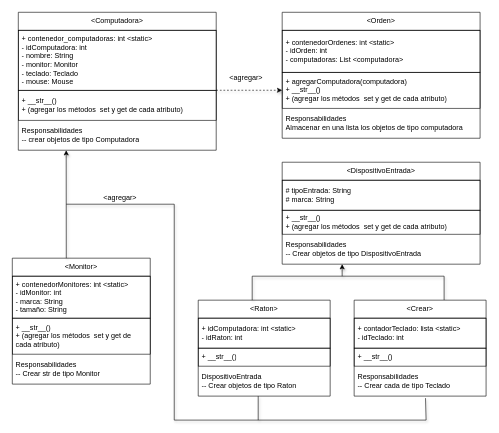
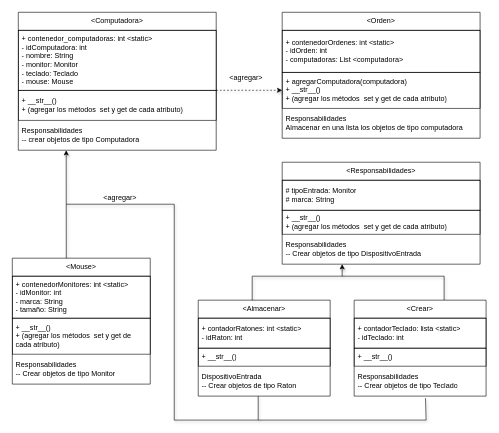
- <mxCell id="10" value="&amp;lt;DispositivoEntrada&amp;gt;" style="swimlane;fontStyle=0;childLayout=stackLayout;horizontal=1;startSize=30;horizontalStack=0;resizeParent=1;resizeParentMax=0;resizeLast=0;collapsible=1;marginBottom=0;whiteSpace=wrap;html=1;" vertex="1" parent="1"><mxGeometry x="470" y="270" width="330" height="170" as="geometry" /></mxCell>
+ <mxCell id="10" value="&amp;lt;Responsabilidades&amp;gt;" style="swimlane;fontStyle=0;childLayout=stackLayout;horizontal=1;startSize=30;horizontalStack=0;resizeParent=1;resizeParentMax=0;resizeLast=0;collapsible=1;marginBottom=0;whiteSpace=wrap;html=1;" vertex="1" parent="1"><mxGeometry x="470" y="270" width="330" height="170" as="geometry" /></mxCell>
- <mxCell id="11" value="# tipoEntrada: String&lt;br&gt;# marca: String" style="text;strokeColor=default;fillColor=none;align=left;verticalAlign=middle;spacingLeft=4;spacingRight=4;overflow=hidden;points=[[0,0.5],[1,0.5]];portConstraint=eastwest;rotatable=0;whiteSpace=wrap;html=1;" vertex="1" parent="10"><mxGeometry y="30" width="330" height="50" as="geometry" /></mxCell>
+ <mxCell id="11" value="# tipoEntrada: Monitor&lt;br&gt;# marca: String" style="text;strokeColor=default;fillColor=none;align=left;verticalAlign=middle;spacingLeft=4;spacingRight=4;overflow=hidden;points=[[0,0.5],[1,0.5]];portConstraint=eastwest;rotatable=0;whiteSpace=wrap;html=1;" vertex="1" parent="10"><mxGeometry y="30" width="330" height="50" as="geometry" /></mxCell>
- <mxCell id="24" value="&amp;lt;Monitor&amp;gt;" style="swimlane;fontStyle=0;childLayout=stackLayout;horizontal=1;startSize=30;horizontalStack=0;resizeParent=1;resizeParentMax=0;resizeLast=0;collapsible=1;marginBottom=0;whiteSpace=wrap;html=1;" vertex="1" parent="1"><mxGeometry x="20" y="430" width="230" height="210" as="geometry" /></mxCell>
+ <mxCell id="24" value="&amp;lt;Mouse&amp;gt;" style="swimlane;fontStyle=0;childLayout=stackLayout;horizontal=1;startSize=30;horizontalStack=0;resizeParent=1;resizeParentMax=0;resizeLast=0;collapsible=1;marginBottom=0;whiteSpace=wrap;html=1;" vertex="1" parent="1"><mxGeometry x="20" y="430" width="230" height="210" as="geometry" /></mxCell>
- <mxCell id="16" value="&amp;lt;Raton&amp;gt;" style="swimlane;fontStyle=0;childLayout=stackLayout;horizontal=1;startSize=30;horizontalStack=0;resizeParent=1;resizeParentMax=0;resizeLast=0;collapsible=1;marginBottom=0;whiteSpace=wrap;html=1;" vertex="1" parent="1"><mxGeometry x="330" y="500" width="220" height="160" as="geometry" /></mxCell>
+ <mxCell id="16" value="&amp;lt;Almacenar&amp;gt;" style="swimlane;fontStyle=0;childLayout=stackLayout;horizontal=1;startSize=30;horizontalStack=0;resizeParent=1;resizeParentMax=0;resizeLast=0;collapsible=1;marginBottom=0;whiteSpace=wrap;html=1;" vertex="1" parent="1"><mxGeometry x="330" y="500" width="220" height="160" as="geometry" /></mxCell>
- <mxCell id="17" value="+ idComputadora: int &amp;lt;static&amp;gt;&lt;br&gt;- idRaton: int" style="text;strokeColor=default;fillColor=none;align=left;verticalAlign=middle;spacingLeft=4;spacingRight=4;overflow=hidden;points=[[0,0.5],[1,0.5]];portConstraint=eastwest;rotatable=0;whiteSpace=wrap;html=1;" vertex="1" parent="16"><mxGeometry y="30" width="220" height="50" as="geometry" /></mxCell>
+ <mxCell id="17" value="+ contadorRatones: int &amp;lt;static&amp;gt;&lt;br&gt;- idRaton: int" style="text;strokeColor=default;fillColor=none;align=left;verticalAlign=middle;spacingLeft=4;spacingRight=4;overflow=hidden;points=[[0,0.5],[1,0.5]];portConstraint=eastwest;rotatable=0;whiteSpace=wrap;html=1;" vertex="1" parent="16"><mxGeometry y="30" width="220" height="50" as="geometry" /></mxCell>
- <mxCell id="27" value="Responsabilidades&lt;br&gt;-- Crear str de tipo Monitor" style="text;strokeColor=none;fillColor=none;align=left;verticalAlign=middle;spacingLeft=4;spacingRight=4;overflow=hidden;points=[[0,0.5],[1,0.5]];portConstraint=eastwest;rotatable=0;whiteSpace=wrap;html=1;" vertex="1" parent="24"><mxGeometry y="160" width="230" height="50" as="geometry" /></mxCell>
+ <mxCell id="27" value="Responsabilidades&lt;br&gt;-- Crear objetos de tipo Monitor" style="text;strokeColor=none;fillColor=none;align=left;verticalAlign=middle;spacingLeft=4;spacingRight=4;overflow=hidden;points=[[0,0.5],[1,0.5]];portConstraint=eastwest;rotatable=0;whiteSpace=wrap;html=1;" vertex="1" parent="24"><mxGeometry y="160" width="230" height="50" as="geometry" /></mxCell>
- <mxCell id="23" value="Responsabilidades&lt;br&gt;-- Crear cada de tipo Teclado" style="text;strokeColor=none;fillColor=none;align=left;verticalAlign=middle;spacingLeft=4;spacingRight=4;overflow=hidden;points=[[0,0.5],[1,0.5]];portConstraint=eastwest;rotatable=0;whiteSpace=wrap;html=1;" vertex="1" parent="20"><mxGeometry y="110" width="220" height="50" as="geometry" /></mxCell>
+ <mxCell id="23" value="Responsabilidades&lt;br&gt;-- Crear objetos de tipo Teclado" style="text;strokeColor=none;fillColor=none;align=left;verticalAlign=middle;spacingLeft=4;spacingRight=4;overflow=hidden;points=[[0,0.5],[1,0.5]];portConstraint=eastwest;rotatable=0;whiteSpace=wrap;html=1;" vertex="1" parent="20"><mxGeometry y="110" width="220" height="50" as="geometry" /></mxCell>
